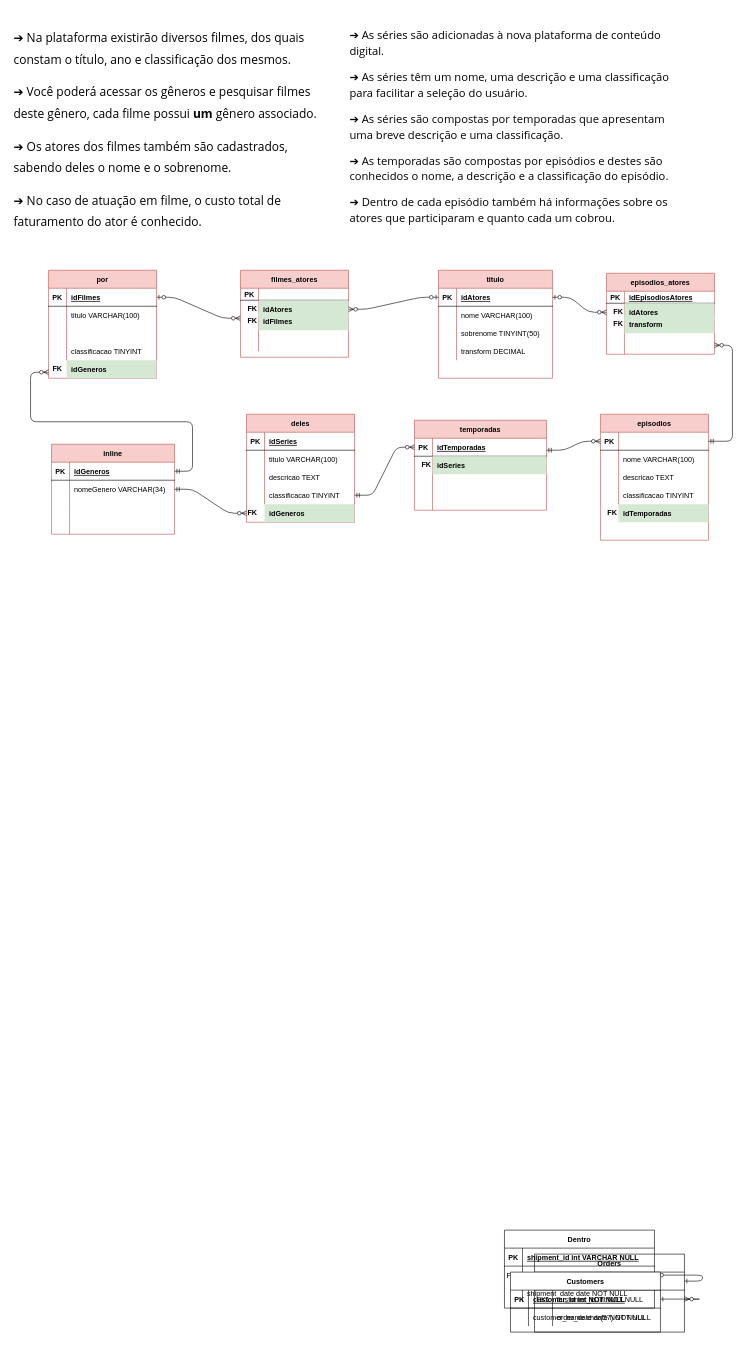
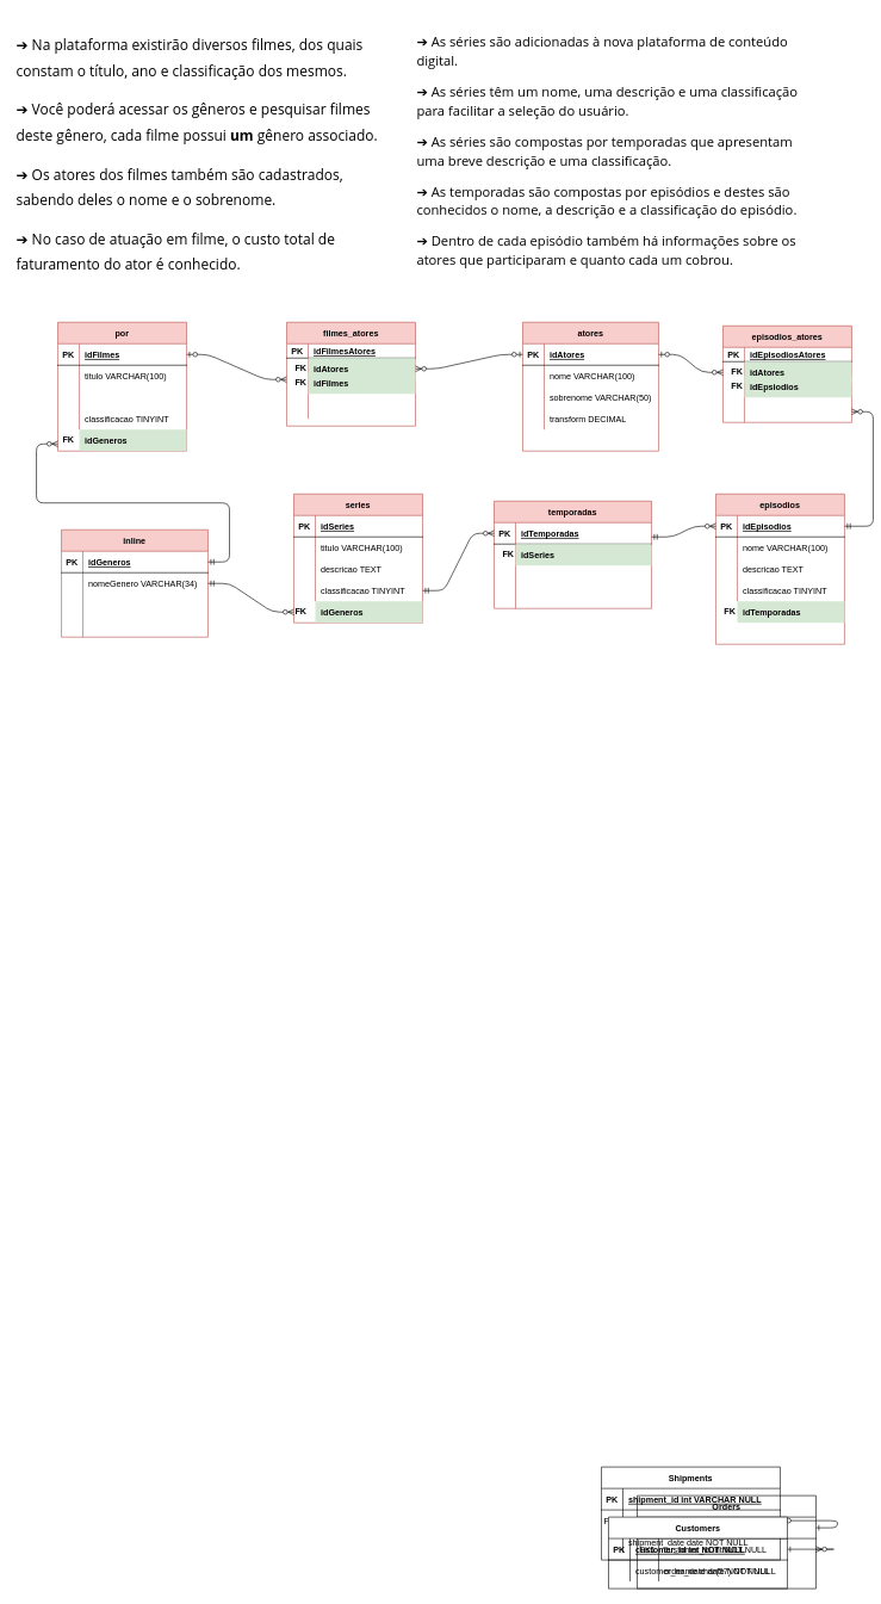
- <mxCell id="62" value="titulo" style="shape=table;startSize=30;container=1;collapsible=1;childLayout=tableLayout;fixedRows=1;rowLines=0;fontStyle=1;align=center;resizeLast=1;fillColor=#f8cecc;strokeColor=#b85450;" vertex="1" parent="1"><mxGeometry x="730" y="450" width="190" height="180" as="geometry" /></mxCell>
+ <mxCell id="62" value="atores" style="shape=table;startSize=30;container=1;collapsible=1;childLayout=tableLayout;fixedRows=1;rowLines=0;fontStyle=1;align=center;resizeLast=1;fillColor=#f8cecc;strokeColor=#b85450;" vertex="1" parent="1"><mxGeometry x="730" y="450" width="190" height="180" as="geometry" /></mxCell>
+ <mxCell id="78" value="idFilmesAtores" style="shape=partialRectangle;connectable=0;fillColor=none;top=0;left=0;bottom=0;right=0;align=left;spacingLeft=6;fontStyle=5;overflow=hidden;" vertex="1" parent="76"><mxGeometry x="30" width="150" height="20" as="geometry" /></mxCell>
- <mxCell id="149" value="transform" style="shape=partialRectangle;connectable=0;fillColor=#d5e8d4;top=0;left=0;bottom=0;right=0;align=left;spacingLeft=6;overflow=hidden;fontStyle=1;strokeColor=#82b366;" vertex="1" parent="1"><mxGeometry x="1040" y="525" width="150" height="30" as="geometry" /></mxCell>
+ <mxCell id="149" value="idEpsiodios" style="shape=partialRectangle;connectable=0;fillColor=#d5e8d4;top=0;left=0;bottom=0;right=0;align=left;spacingLeft=6;overflow=hidden;fontStyle=1;strokeColor=#82b366;" vertex="1" parent="1"><mxGeometry x="1040" y="525" width="150" height="30" as="geometry" /></mxCell>
- <mxCell id="71" value="sobrenome TINYINT(50)" style="shape=partialRectangle;connectable=0;fillColor=none;top=0;left=0;bottom=0;right=0;align=left;spacingLeft=6;overflow=hidden;" vertex="1" parent="69"><mxGeometry x="30" width="160" height="30" as="geometry" /></mxCell>
+ <mxCell id="71" value="sobrenome VARCHAR(50)" style="shape=partialRectangle;connectable=0;fillColor=none;top=0;left=0;bottom=0;right=0;align=left;spacingLeft=6;overflow=hidden;" vertex="1" parent="69"><mxGeometry x="30" width="160" height="30" as="geometry" /></mxCell>
- <mxCell id="92" value="deles" style="shape=table;startSize=30;container=1;collapsible=1;childLayout=tableLayout;fixedRows=1;rowLines=0;fontStyle=1;align=center;resizeLast=1;fillColor=#f8cecc;strokeColor=#b85450;" vertex="1" parent="1"><mxGeometry x="410" y="690" width="180" height="180" as="geometry" /></mxCell>
+ <mxCell id="92" value="series" style="shape=table;startSize=30;container=1;collapsible=1;childLayout=tableLayout;fixedRows=1;rowLines=0;fontStyle=1;align=center;resizeLast=1;fillColor=#f8cecc;strokeColor=#b85450;" vertex="1" parent="1"><mxGeometry x="410" y="690" width="180" height="180" as="geometry" /></mxCell>
+ <mxCell id="123" value="idEpisodios" style="shape=partialRectangle;connectable=0;fillColor=none;top=0;left=0;bottom=0;right=0;align=left;spacingLeft=6;fontStyle=5;overflow=hidden;" vertex="1" parent="121"><mxGeometry x="30" width="150" height="30" as="geometry" /></mxCell>
- <mxCell id="15" value="Dentro" style="shape=table;startSize=30;container=1;collapsible=1;childLayout=tableLayout;fixedRows=1;rowLines=0;fontStyle=1;align=center;resizeLast=1;" parent="1" vertex="1"><mxGeometry x="840" y="2050" width="250" height="130" as="geometry" /></mxCell>
+ <mxCell id="15" value="Shipments" style="shape=table;startSize=30;container=1;collapsible=1;childLayout=tableLayout;fixedRows=1;rowLines=0;fontStyle=1;align=center;resizeLast=1;" parent="1" vertex="1"><mxGeometry x="840" y="2050" width="250" height="130" as="geometry" /></mxCell>
